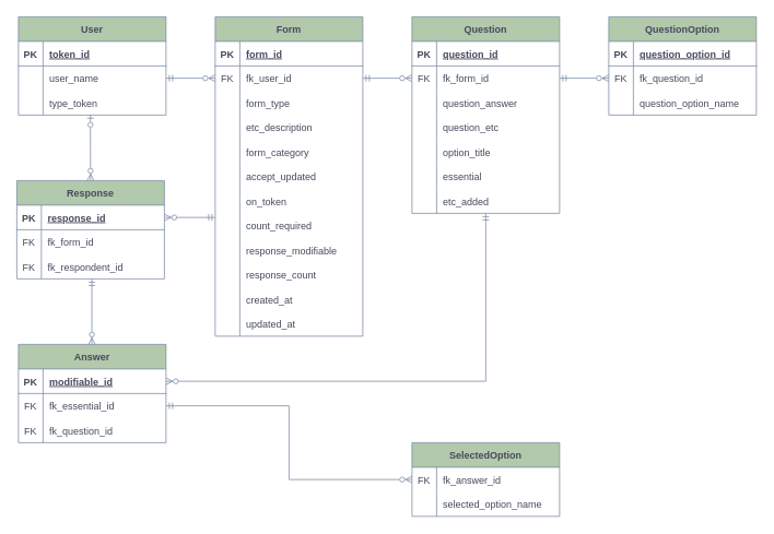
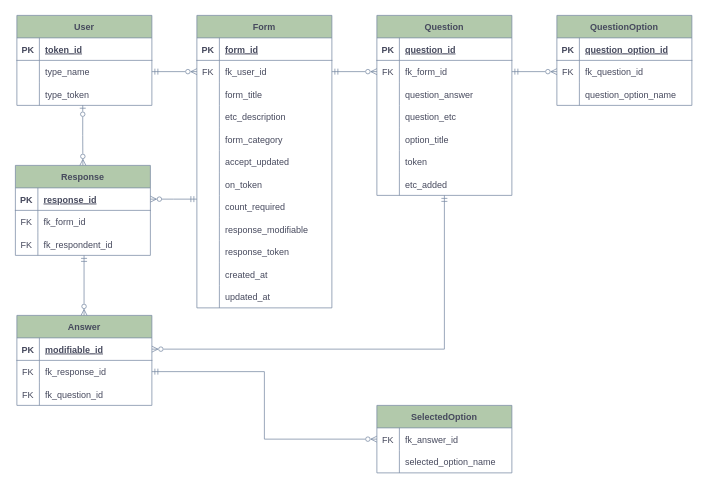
- <mxCell id="8" value="user_name" style="shape=partialRectangle;connectable=0;fillColor=none;top=0;left=0;bottom=0;right=0;align=left;spacingLeft=6;overflow=hidden;strokeColor=#788AA3;fontColor=#46495D;labelBackgroundColor=none;" parent="6" vertex="1"><mxGeometry x="30" width="150" height="30" as="geometry"><mxRectangle width="150" height="30" as="alternateBounds" /></mxGeometry></mxCell>
+ <mxCell id="8" value="type_name" style="shape=partialRectangle;connectable=0;fillColor=none;top=0;left=0;bottom=0;right=0;align=left;spacingLeft=6;overflow=hidden;strokeColor=#788AA3;fontColor=#46495D;labelBackgroundColor=none;" parent="6" vertex="1"><mxGeometry x="30" width="150" height="30" as="geometry"><mxRectangle width="150" height="30" as="alternateBounds" /></mxGeometry></mxCell>
- <mxCell id="21" value="form_type" style="shape=partialRectangle;connectable=0;fillColor=none;top=0;left=0;bottom=0;right=0;align=left;spacingLeft=6;overflow=hidden;strokeColor=#788AA3;fontColor=#46495D;labelBackgroundColor=none;" parent="19" vertex="1"><mxGeometry x="30" width="150" height="30" as="geometry"><mxRectangle width="150" height="30" as="alternateBounds" /></mxGeometry></mxCell>
+ <mxCell id="21" value="form_title" style="shape=partialRectangle;connectable=0;fillColor=none;top=0;left=0;bottom=0;right=0;align=left;spacingLeft=6;overflow=hidden;strokeColor=#788AA3;fontColor=#46495D;labelBackgroundColor=none;" parent="19" vertex="1"><mxGeometry x="30" width="150" height="30" as="geometry"><mxRectangle width="150" height="30" as="alternateBounds" /></mxGeometry></mxCell>
- <mxCell id="67" value="essential" style="shape=partialRectangle;connectable=0;fillColor=none;top=0;left=0;bottom=0;right=0;align=left;spacingLeft=6;fontStyle=0;overflow=hidden;strokeColor=#788AA3;fontColor=#46495D;labelBackgroundColor=none;" parent="65" vertex="1"><mxGeometry x="30" width="150" height="30" as="geometry"><mxRectangle width="150" height="30" as="alternateBounds" /></mxGeometry></mxCell>
+ <mxCell id="67" value="token" style="shape=partialRectangle;connectable=0;fillColor=none;top=0;left=0;bottom=0;right=0;align=left;spacingLeft=6;fontStyle=0;overflow=hidden;strokeColor=#788AA3;fontColor=#46495D;labelBackgroundColor=none;" parent="65" vertex="1"><mxGeometry x="30" width="150" height="30" as="geometry"><mxRectangle width="150" height="30" as="alternateBounds" /></mxGeometry></mxCell>
- <mxCell id="42" value="response_count" style="shape=partialRectangle;connectable=0;fillColor=none;top=0;left=0;bottom=0;right=0;align=left;spacingLeft=6;fontStyle=0;overflow=hidden;strokeColor=#788AA3;fontColor=#46495D;labelBackgroundColor=none;" parent="40" vertex="1"><mxGeometry x="30" width="150" height="30" as="geometry"><mxRectangle width="150" height="30" as="alternateBounds" /></mxGeometry></mxCell>
+ <mxCell id="42" value="response_token" style="shape=partialRectangle;connectable=0;fillColor=none;top=0;left=0;bottom=0;right=0;align=left;spacingLeft=6;fontStyle=0;overflow=hidden;strokeColor=#788AA3;fontColor=#46495D;labelBackgroundColor=none;" parent="40" vertex="1"><mxGeometry x="30" width="150" height="30" as="geometry"><mxRectangle width="150" height="30" as="alternateBounds" /></mxGeometry></mxCell>
- <mxCell id="97" value="fk_essential_id" style="shape=partialRectangle;connectable=0;fillColor=none;top=0;left=0;bottom=0;right=0;align=left;spacingLeft=6;overflow=hidden;strokeColor=#788AA3;fontColor=#46495D;labelBackgroundColor=none;" parent="95" vertex="1"><mxGeometry x="30" width="150" height="30" as="geometry"><mxRectangle width="150" height="30" as="alternateBounds" /></mxGeometry></mxCell>
+ <mxCell id="97" value="fk_response_id" style="shape=partialRectangle;connectable=0;fillColor=none;top=0;left=0;bottom=0;right=0;align=left;spacingLeft=6;overflow=hidden;strokeColor=#788AA3;fontColor=#46495D;labelBackgroundColor=none;" parent="95" vertex="1"><mxGeometry x="30" width="150" height="30" as="geometry"><mxRectangle width="150" height="30" as="alternateBounds" /></mxGeometry></mxCell>
